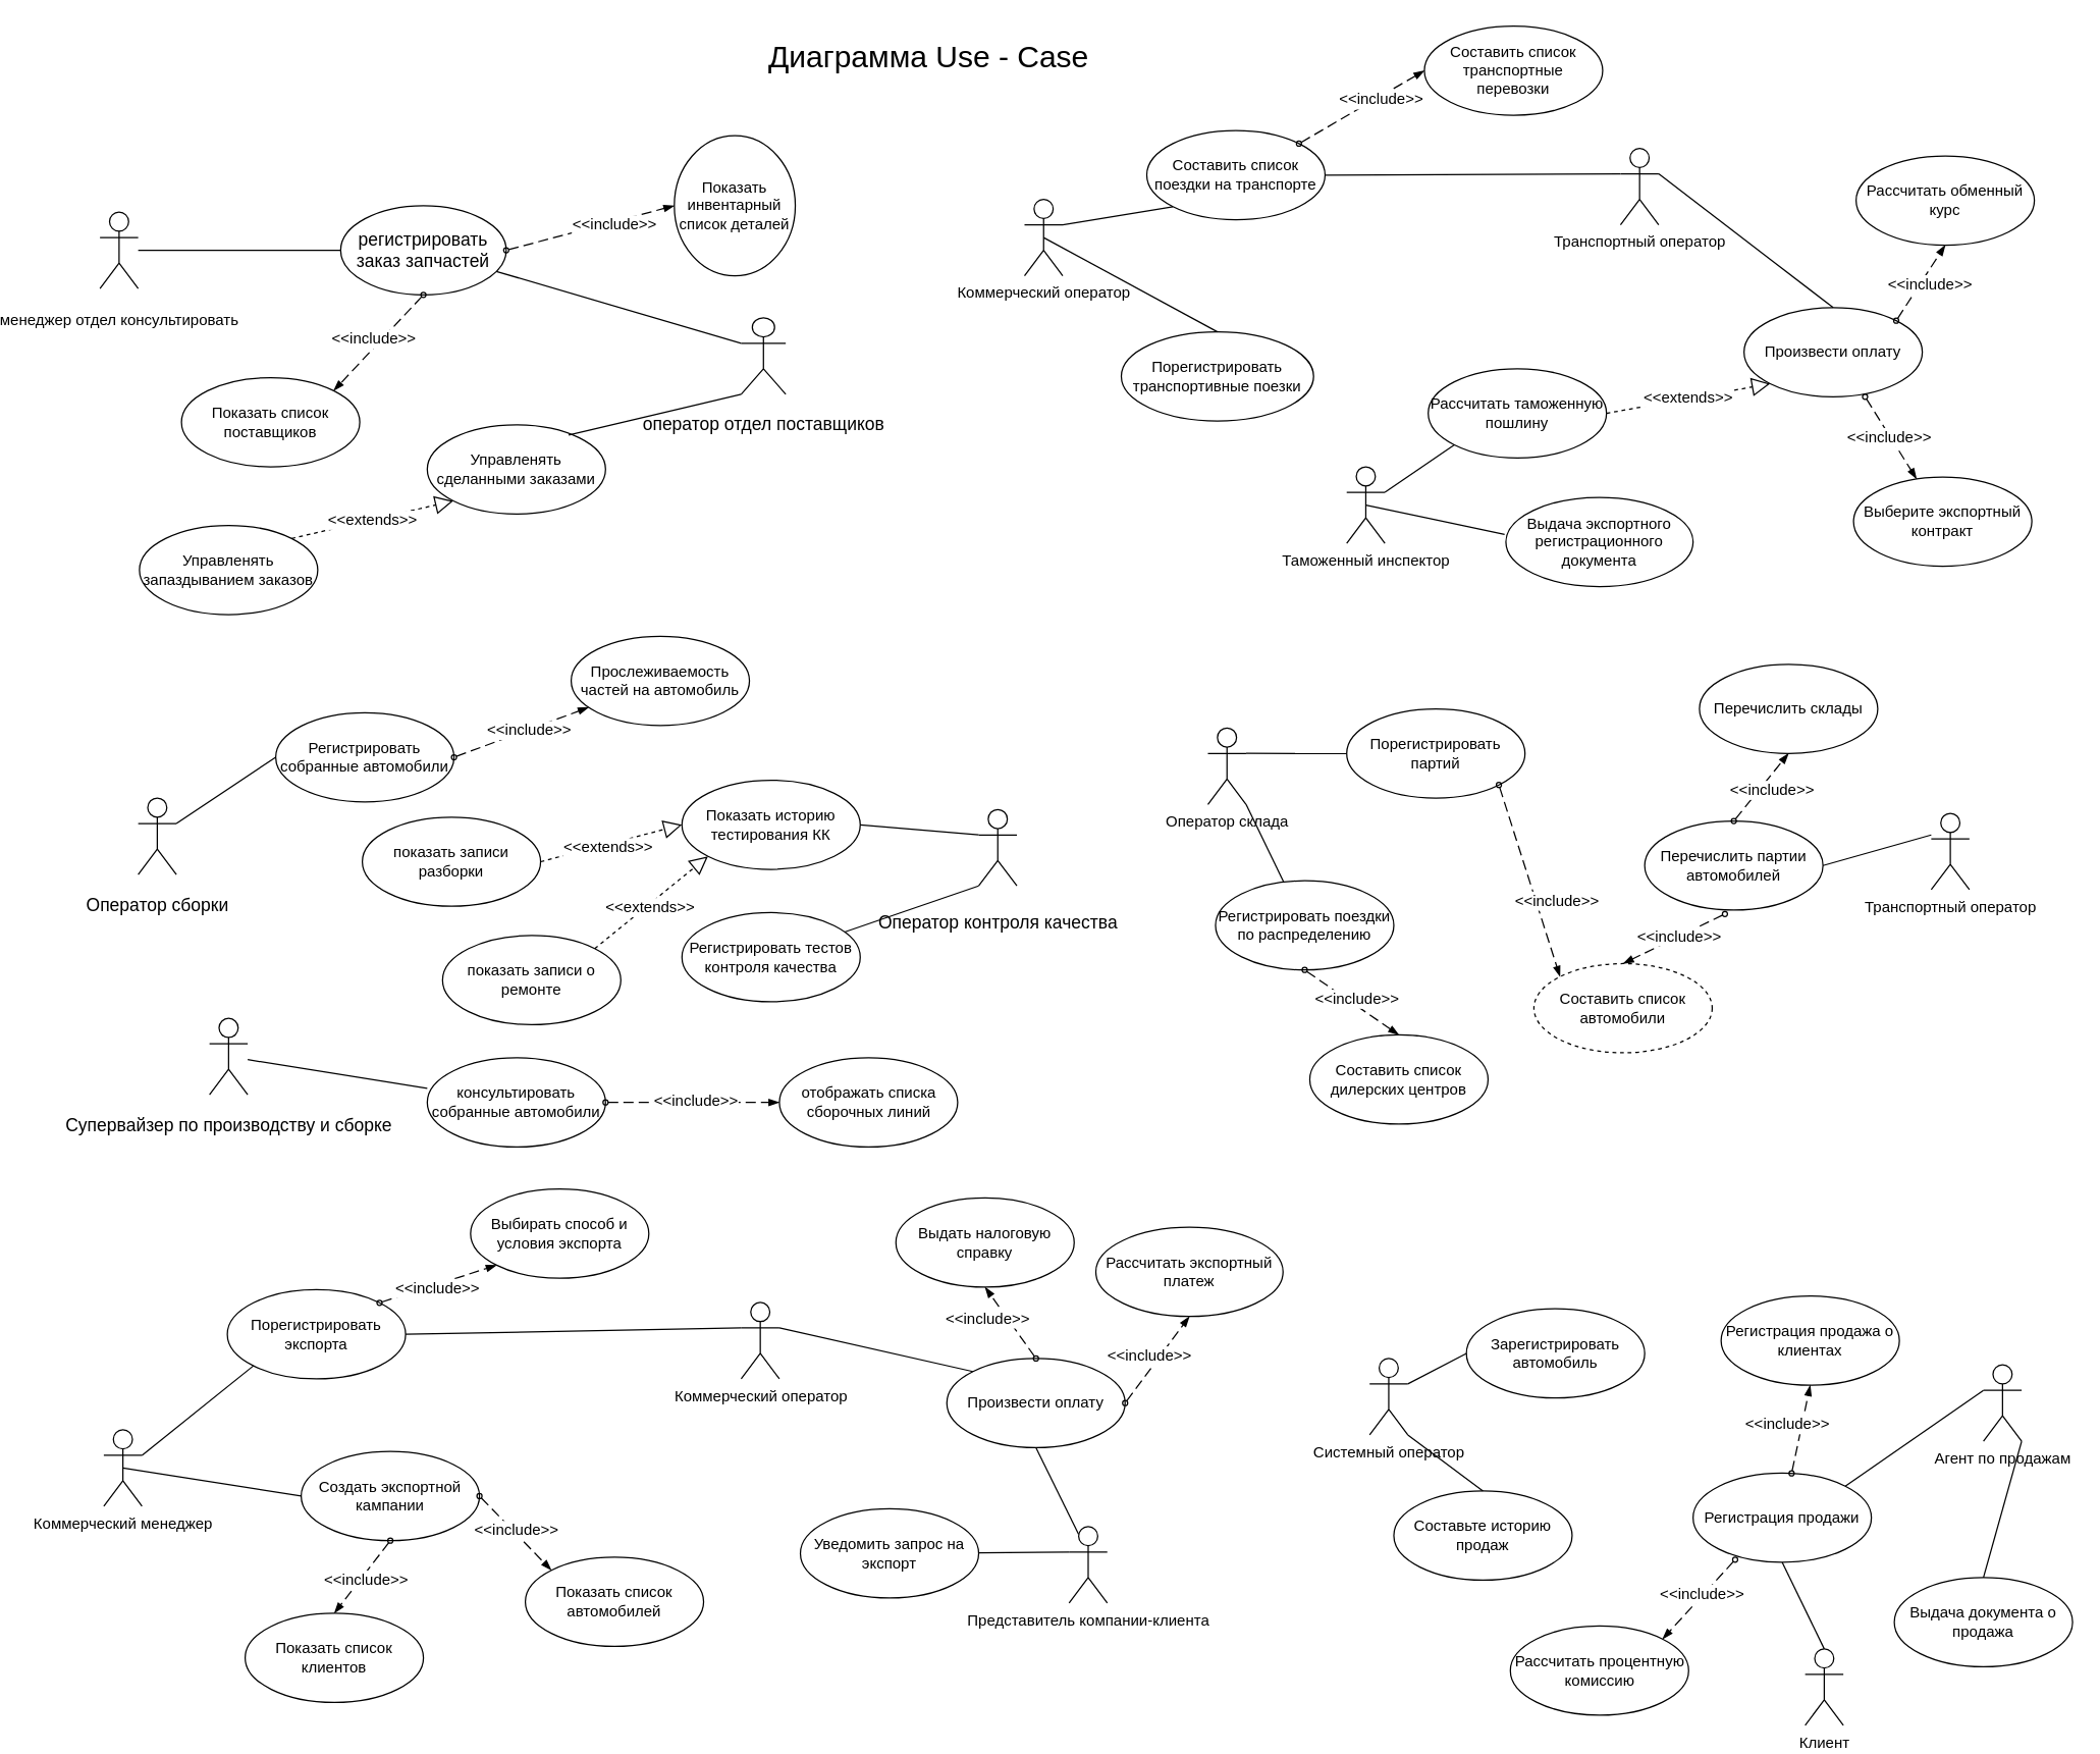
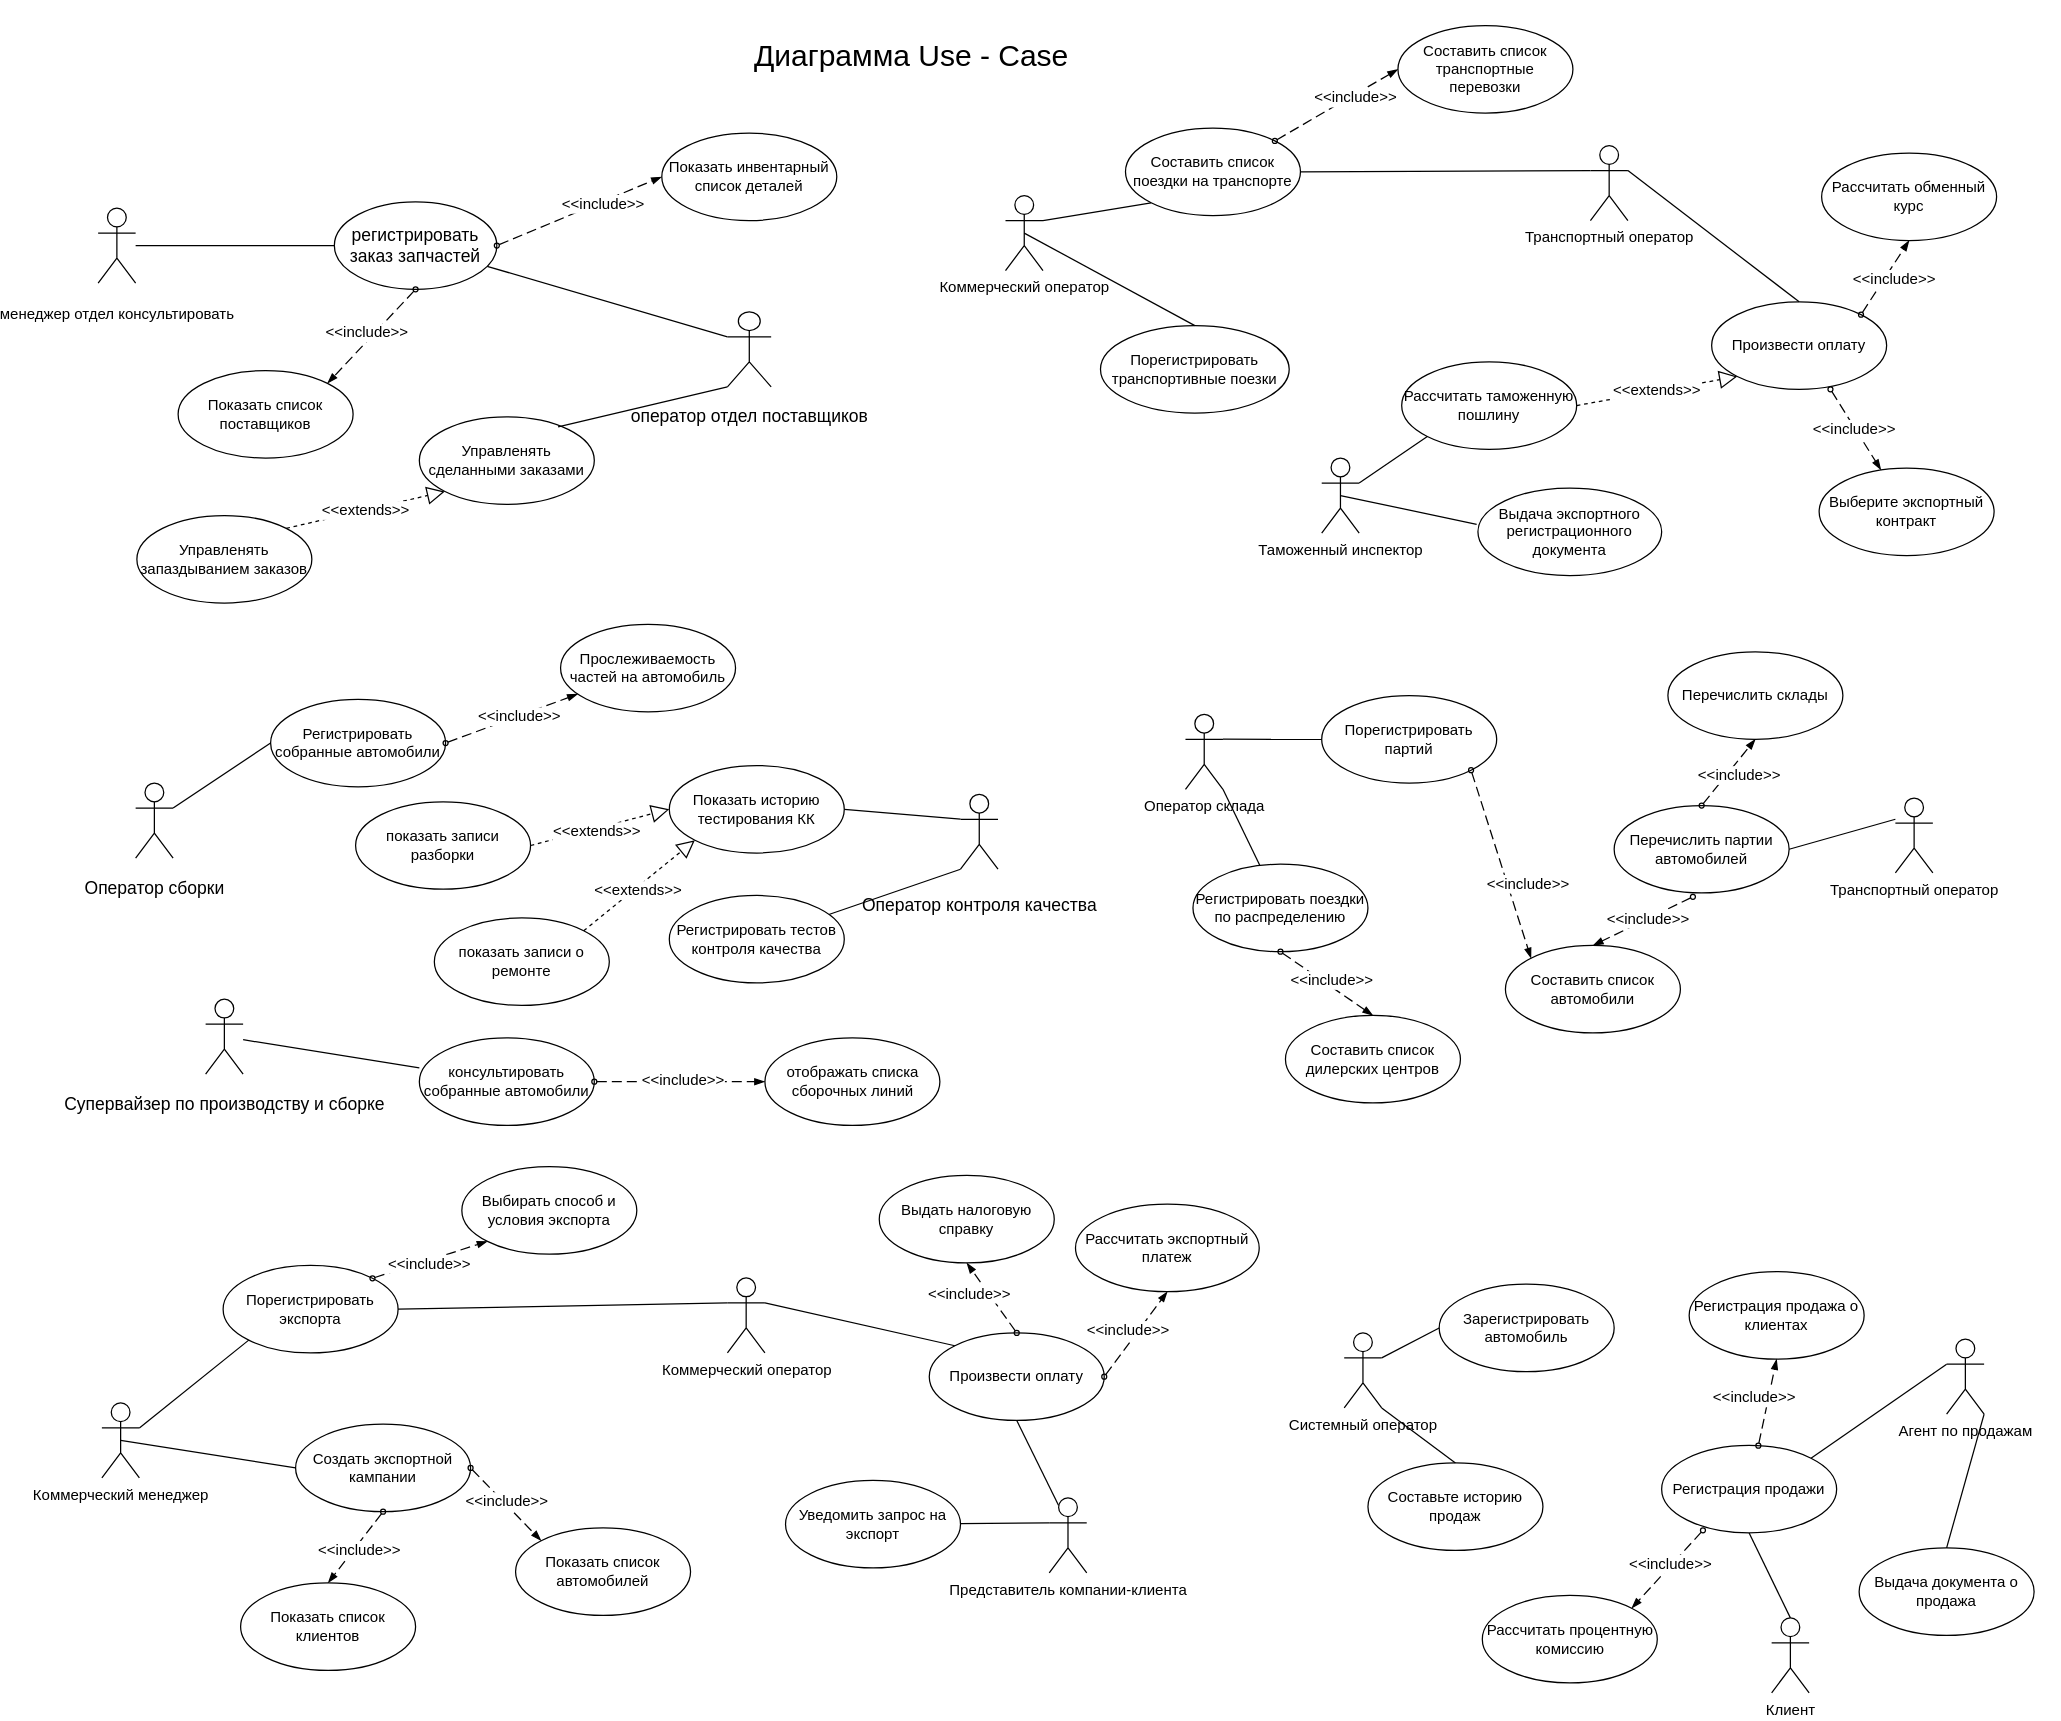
- <mxCell id="9" value="Показать инвентарный список деталей " style="ellipse;whiteSpace=wrap;html=1;fontSize=12;" vertex="1" parent="1"><mxGeometry x="471" y="106" width="95" height="110" as="geometry" /></mxCell>
+ <mxCell id="9" value="Показать инвентарный список деталей " style="ellipse;whiteSpace=wrap;html=1;fontSize=12;" vertex="1" parent="1"><mxGeometry x="471" y="106" width="140" height="70" as="geometry" /></mxCell>
- <mxCell id="100" value="Составить список автомобили" style="ellipse;whiteSpace=wrap;html=1;fontSize=12;dashed=1;" vertex="1" parent="1"><mxGeometry x="1146" y="756" width="140" height="70" as="geometry" /></mxCell>
+ <mxCell id="100" value="Составить список автомобили" style="ellipse;whiteSpace=wrap;html=1;fontSize=12;" vertex="1" parent="1"><mxGeometry x="1146" y="756" width="140" height="70" as="geometry" /></mxCell>
